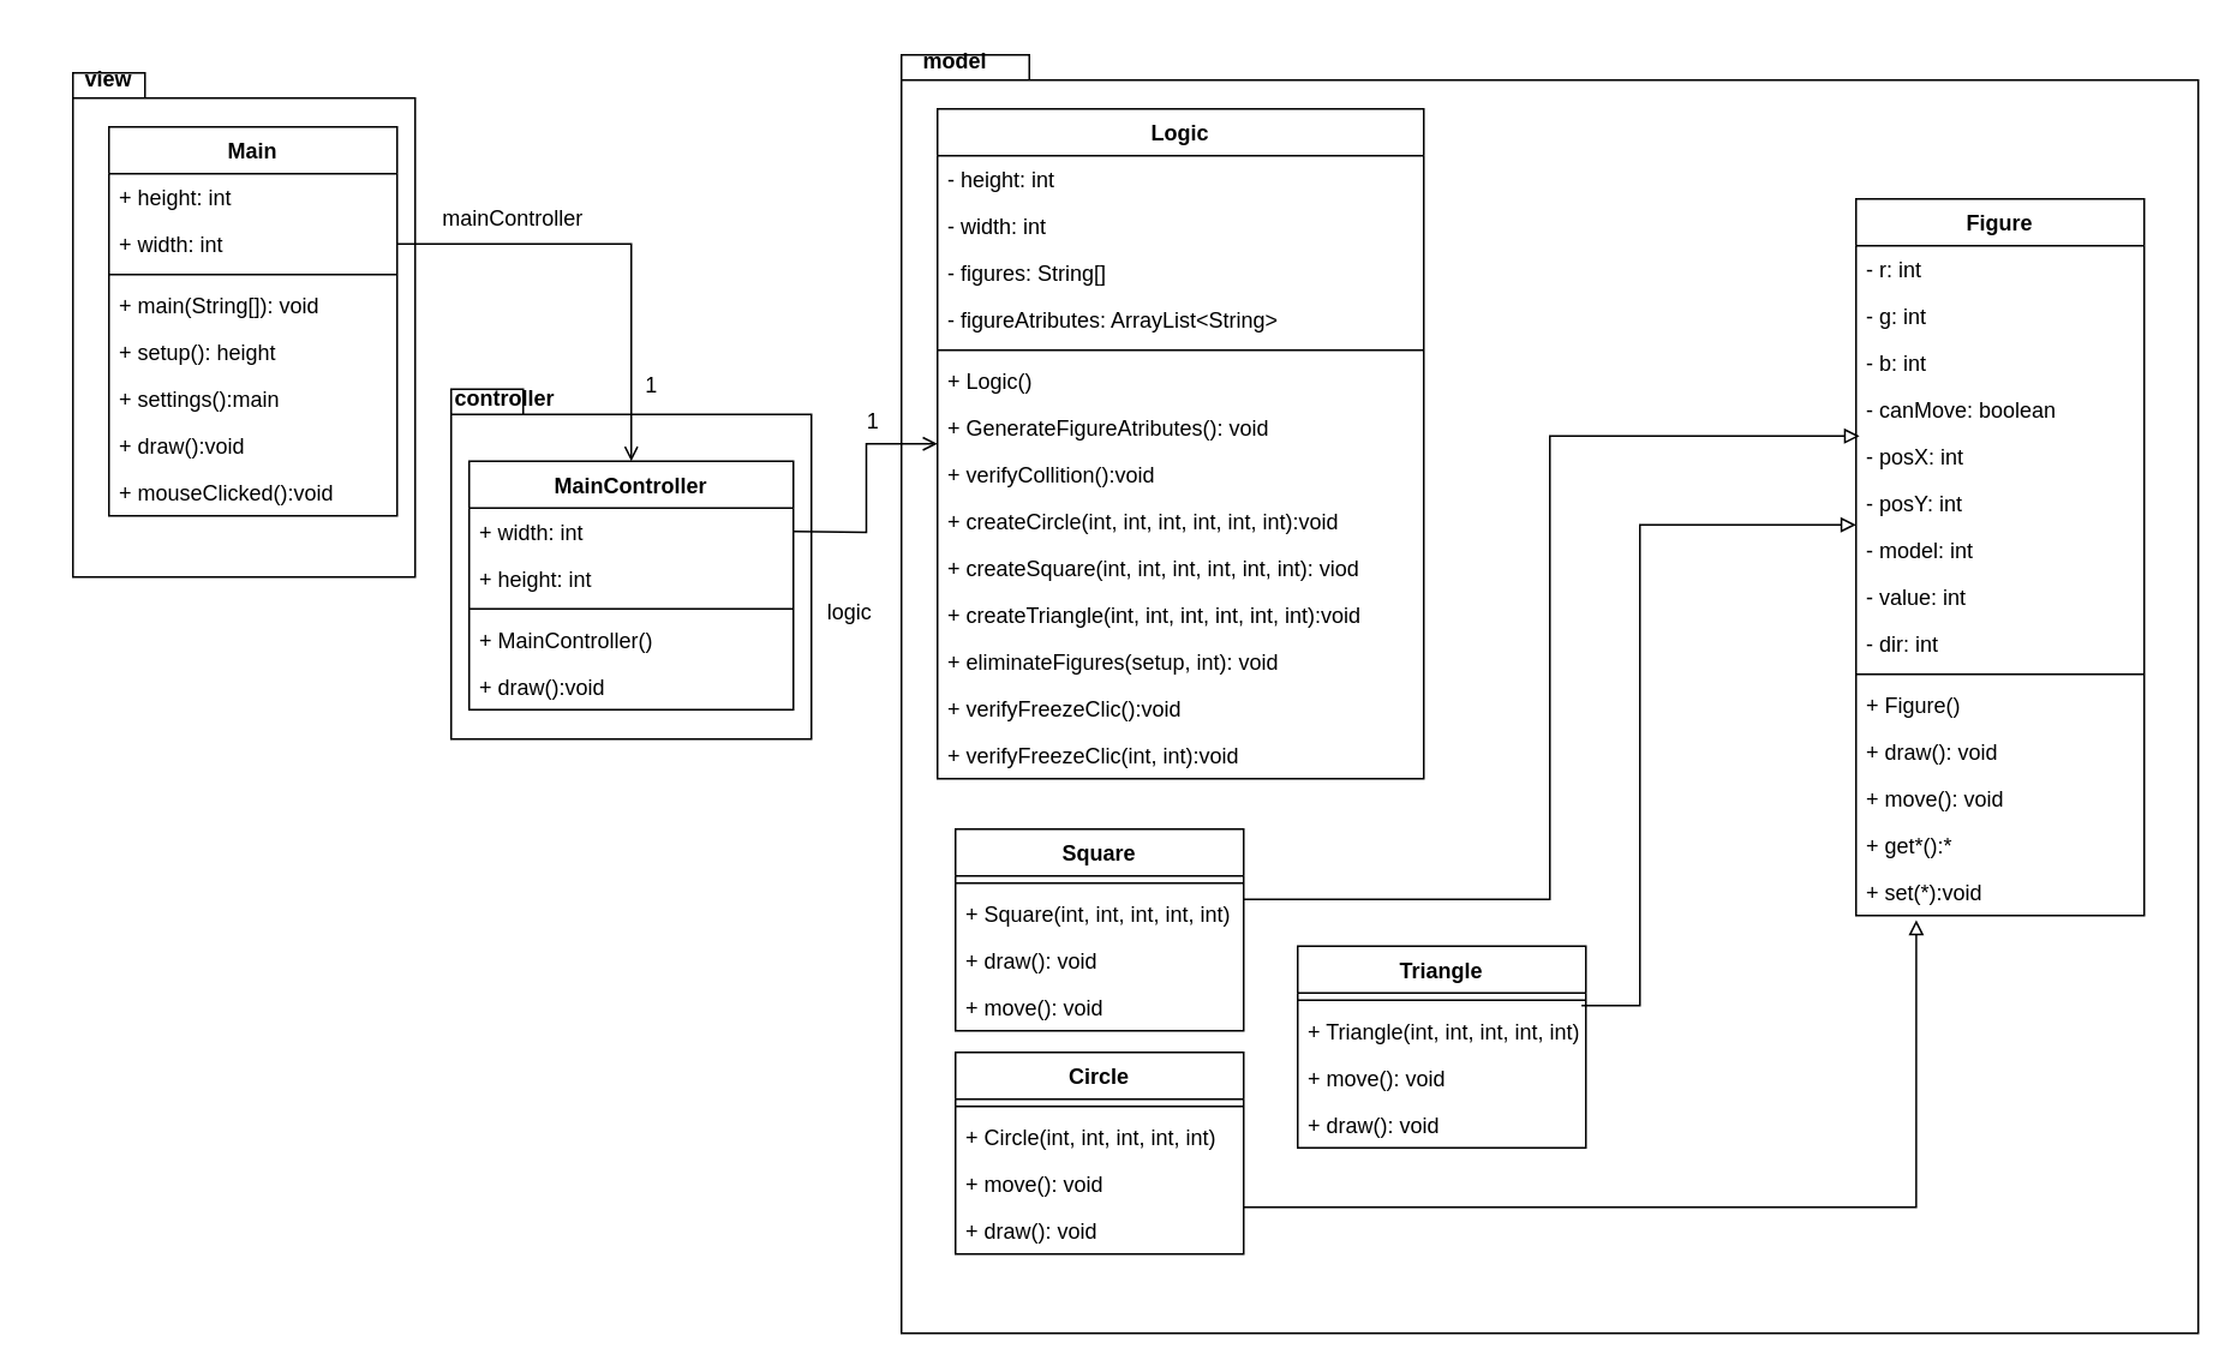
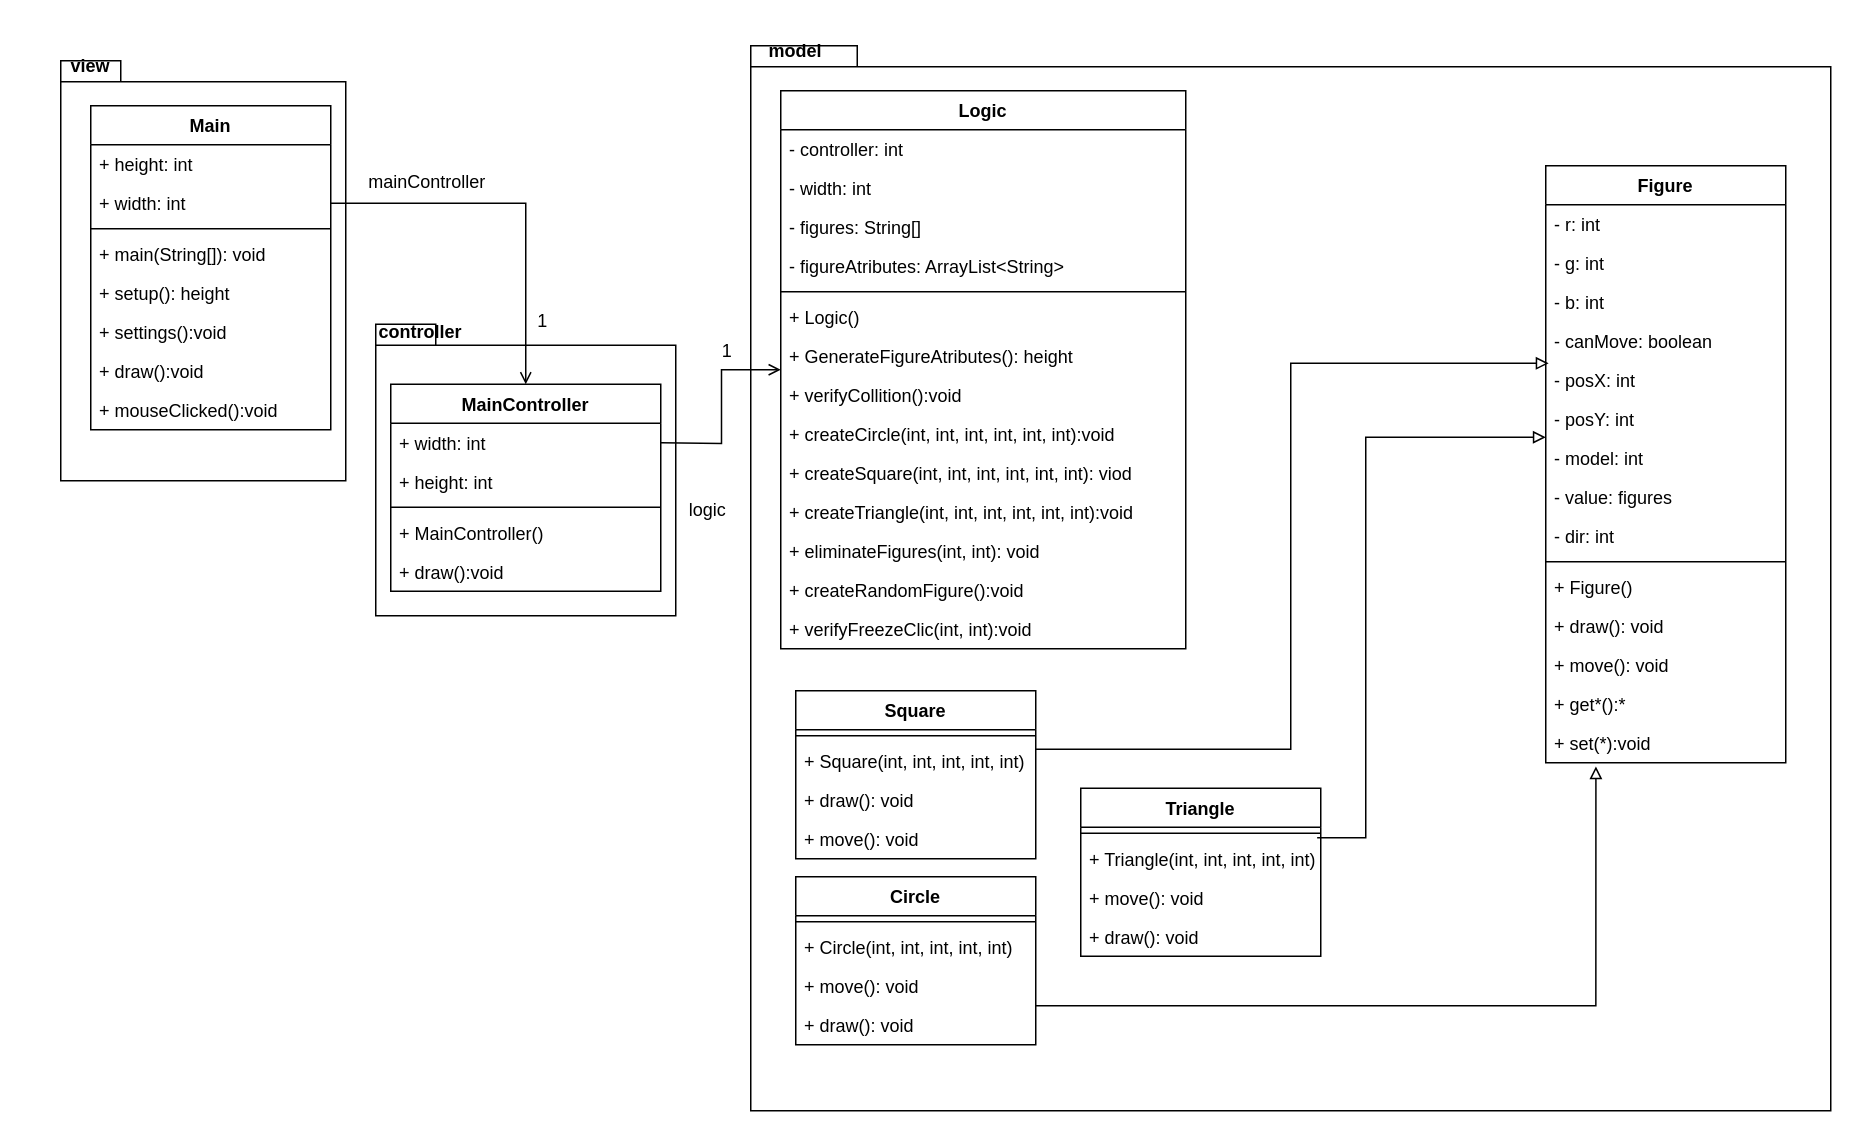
- <mxCell id="27" value="- height: int" style="text;strokeColor=none;fillColor=none;align=left;verticalAlign=top;spacingLeft=4;spacingRight=4;overflow=hidden;rotatable=0;points=[[0,0.5],[1,0.5]];portConstraint=eastwest;" vertex="1" parent="26"><mxGeometry y="26" width="270" height="26" as="geometry" /></mxCell>
+ <mxCell id="27" value="- controller: int" style="text;strokeColor=none;fillColor=none;align=left;verticalAlign=top;spacingLeft=4;spacingRight=4;overflow=hidden;rotatable=0;points=[[0,0.5],[1,0.5]];portConstraint=eastwest;" vertex="1" parent="26"><mxGeometry y="26" width="270" height="26" as="geometry" /></mxCell>
- <mxCell id="11" value="+ settings():main" style="text;strokeColor=none;fillColor=none;align=left;verticalAlign=top;spacingLeft=4;spacingRight=4;overflow=hidden;rotatable=0;points=[[0,0.5],[1,0.5]];portConstraint=eastwest;" vertex="1" parent="5"><mxGeometry y="138" width="160" height="26" as="geometry" /></mxCell>
+ <mxCell id="11" value="+ settings():void" style="text;strokeColor=none;fillColor=none;align=left;verticalAlign=top;spacingLeft=4;spacingRight=4;overflow=hidden;rotatable=0;points=[[0,0.5],[1,0.5]];portConstraint=eastwest;" vertex="1" parent="5"><mxGeometry y="138" width="160" height="26" as="geometry" /></mxCell>
- <mxCell id="33" value="+ GenerateFigureAtributes(): void" style="text;strokeColor=none;fillColor=none;align=left;verticalAlign=top;spacingLeft=4;spacingRight=4;overflow=hidden;rotatable=0;points=[[0,0.5],[1,0.5]];portConstraint=eastwest;" vertex="1" parent="26"><mxGeometry y="164" width="270" height="26" as="geometry" /></mxCell>
+ <mxCell id="33" value="+ GenerateFigureAtributes(): height" style="text;strokeColor=none;fillColor=none;align=left;verticalAlign=top;spacingLeft=4;spacingRight=4;overflow=hidden;rotatable=0;points=[[0,0.5],[1,0.5]];portConstraint=eastwest;" vertex="1" parent="26"><mxGeometry y="164" width="270" height="26" as="geometry" /></mxCell>
- <mxCell id="52" value="- value: int" style="text;strokeColor=none;fillColor=none;align=left;verticalAlign=top;spacingLeft=4;spacingRight=4;overflow=hidden;rotatable=0;points=[[0,0.5],[1,0.5]];portConstraint=eastwest;" vertex="1" parent="44"><mxGeometry y="208" width="160" height="26" as="geometry" /></mxCell>
+ <mxCell id="52" value="- value: figures" style="text;strokeColor=none;fillColor=none;align=left;verticalAlign=top;spacingLeft=4;spacingRight=4;overflow=hidden;rotatable=0;points=[[0,0.5],[1,0.5]];portConstraint=eastwest;" vertex="1" parent="44"><mxGeometry y="208" width="160" height="26" as="geometry" /></mxCell>
- <mxCell id="38" value="+ eliminateFigures(setup, int): void" style="text;strokeColor=none;fillColor=none;align=left;verticalAlign=top;spacingLeft=4;spacingRight=4;overflow=hidden;rotatable=0;points=[[0,0.5],[1,0.5]];portConstraint=eastwest;" vertex="1" parent="26"><mxGeometry y="294" width="270" height="26" as="geometry" /></mxCell>
+ <mxCell id="38" value="+ eliminateFigures(int, int): void" style="text;strokeColor=none;fillColor=none;align=left;verticalAlign=top;spacingLeft=4;spacingRight=4;overflow=hidden;rotatable=0;points=[[0,0.5],[1,0.5]];portConstraint=eastwest;" vertex="1" parent="26"><mxGeometry y="294" width="270" height="26" as="geometry" /></mxCell>
- <mxCell id="39" value="+ verifyFreezeClic():void" style="text;strokeColor=none;fillColor=none;align=left;verticalAlign=top;spacingLeft=4;spacingRight=4;overflow=hidden;rotatable=0;points=[[0,0.5],[1,0.5]];portConstraint=eastwest;" vertex="1" parent="26"><mxGeometry y="320" width="270" height="26" as="geometry" /></mxCell>
+ <mxCell id="39" value="+ createRandomFigure():void" style="text;strokeColor=none;fillColor=none;align=left;verticalAlign=top;spacingLeft=4;spacingRight=4;overflow=hidden;rotatable=0;points=[[0,0.5],[1,0.5]];portConstraint=eastwest;" vertex="1" parent="26"><mxGeometry y="320" width="270" height="26" as="geometry" /></mxCell>
